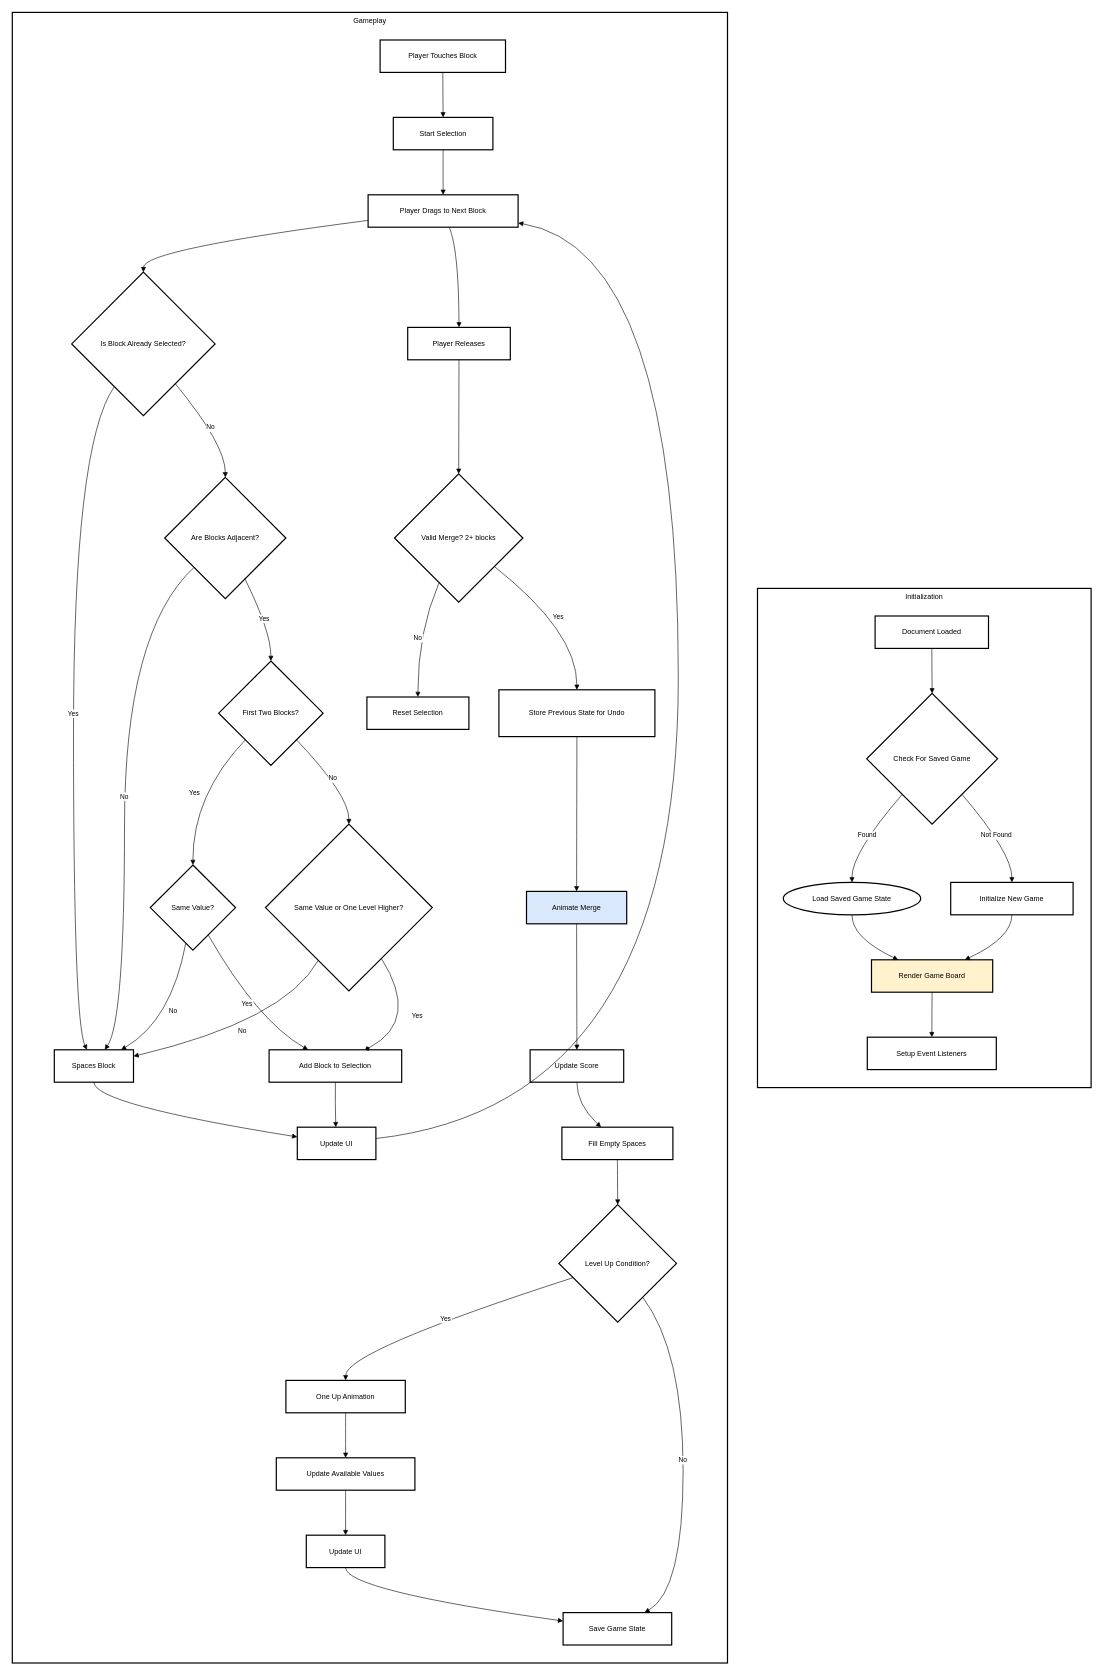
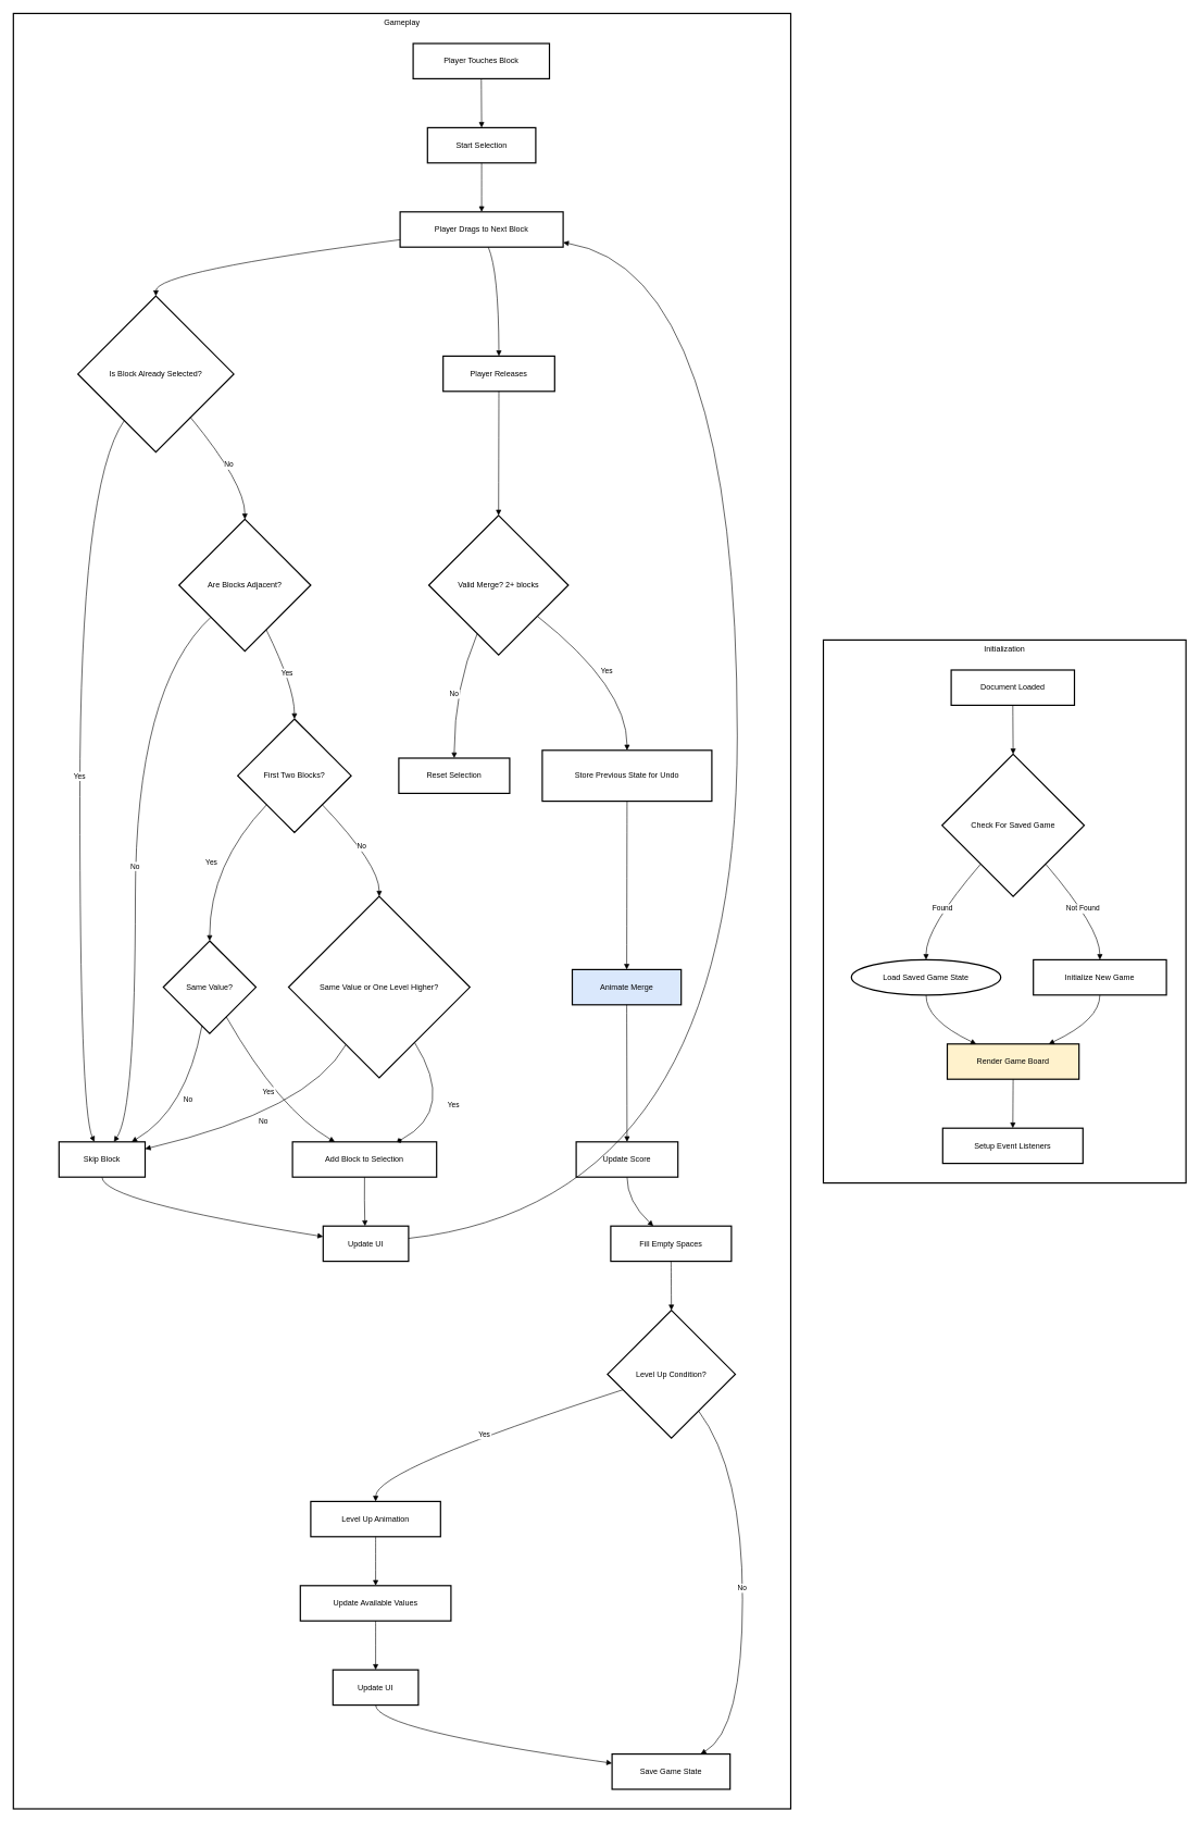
- <mxCell id="7" value="Spaces Block" style="whiteSpace=wrap;strokeWidth=2;" vertex="1" parent="2"><mxGeometry x="70" y="1729" width="132" height="54" as="geometry" /></mxCell>
+ <mxCell id="7" value="Skip Block" style="whiteSpace=wrap;strokeWidth=2;" vertex="1" parent="2"><mxGeometry x="70" y="1729" width="132" height="54" as="geometry" /></mxCell>
- <mxCell id="22" value="One Up Animation" style="whiteSpace=wrap;strokeWidth=2;" vertex="1" parent="2"><mxGeometry x="456" y="2280" width="199" height="54" as="geometry" /></mxCell>
+ <mxCell id="22" value="Level Up Animation" style="whiteSpace=wrap;strokeWidth=2;" vertex="1" parent="2"><mxGeometry x="456" y="2280" width="199" height="54" as="geometry" /></mxCell>
